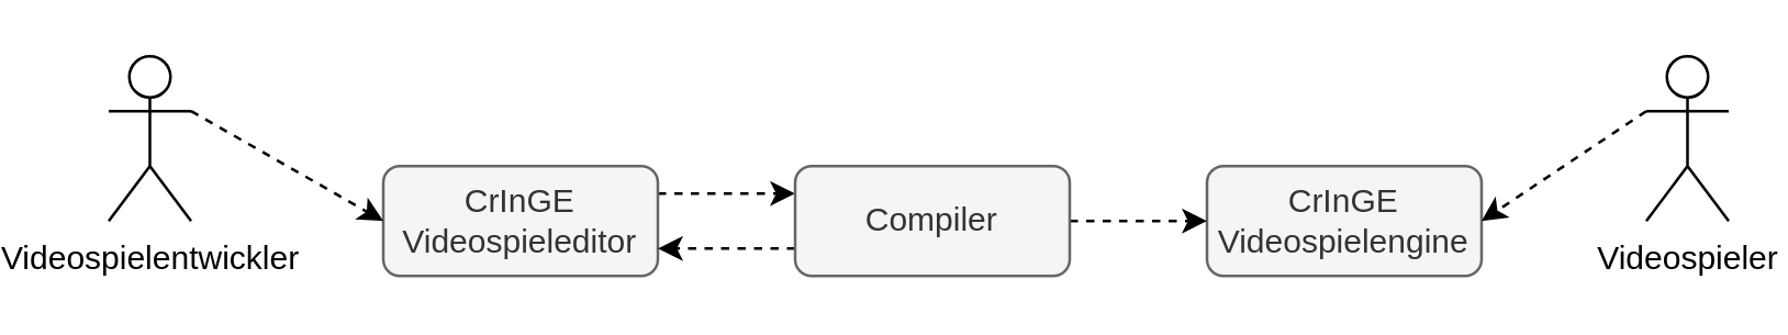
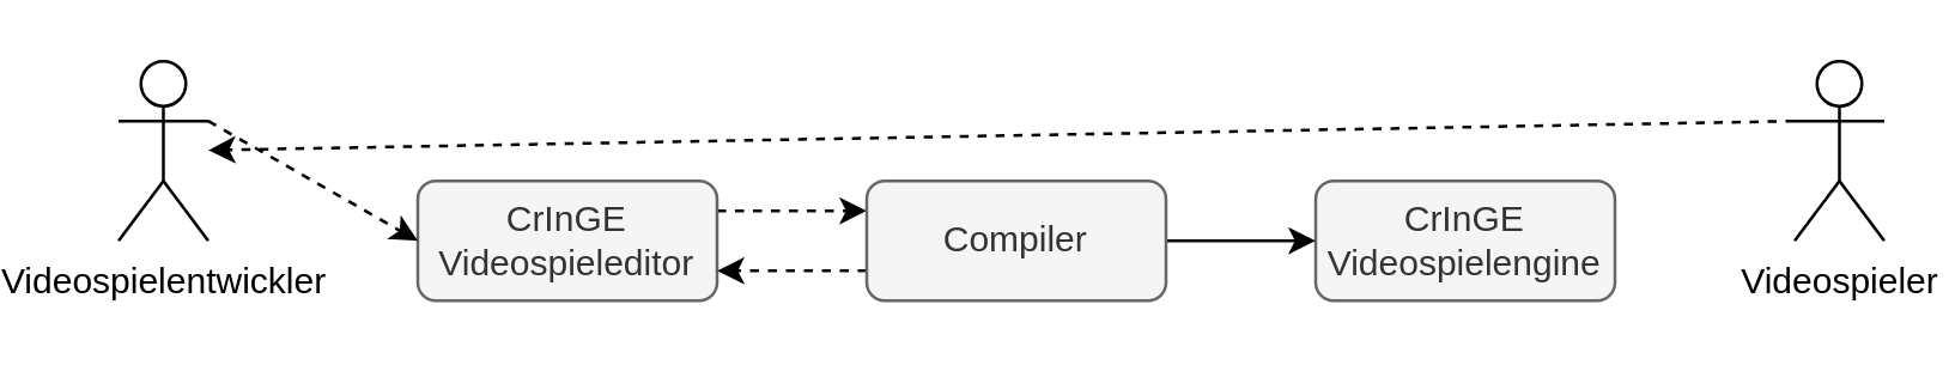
- <mxCell id="8" value="" style="endArrow=classic;html=1;rounded=0;exitX=0;exitY=0.333;exitDx=0;exitDy=0;exitPerimeter=0;entryX=1;entryY=0.5;entryDx=0;entryDy=0;dashed=1;" parent="1" source="6" target="4" edge="1"><mxGeometry width="50" height="50" relative="1" as="geometry"><mxPoint x="310" y="90" as="sourcePoint" /><mxPoint x="370" y="130" as="targetPoint" /></mxGeometry></mxCell>
+ <mxCell id="8" value="" style="endArrow=classic;html=1;rounded=0;exitX=0;exitY=0.333;exitDx=0;exitDy=0;exitPerimeter=0;dashed=1;" parent="1" source="6" target="5" edge="1"><mxGeometry width="50" height="50" relative="1" as="geometry"><mxPoint x="310" y="90" as="sourcePoint" /><mxPoint x="370" y="130" as="targetPoint" /></mxGeometry></mxCell>
- <mxCell id="9" style="edgeStyle=orthogonalEdgeStyle;rounded=0;orthogonalLoop=1;jettySize=auto;html=1;exitX=1;exitY=0.5;exitDx=0;exitDy=0;entryX=0;entryY=0.5;entryDx=0;entryDy=0;dashed=1;" parent="1" source="11" target="4" edge="1"><mxGeometry relative="1" as="geometry" /></mxCell>
+ <mxCell id="9" style="edgeStyle=orthogonalEdgeStyle;rounded=0;orthogonalLoop=1;jettySize=auto;html=1;exitX=1;exitY=0.5;exitDx=0;exitDy=0;entryX=0;entryY=0.5;entryDx=0;entryDy=0;dashed=0;" parent="1" source="11" target="4" edge="1"><mxGeometry relative="1" as="geometry" /></mxCell>
